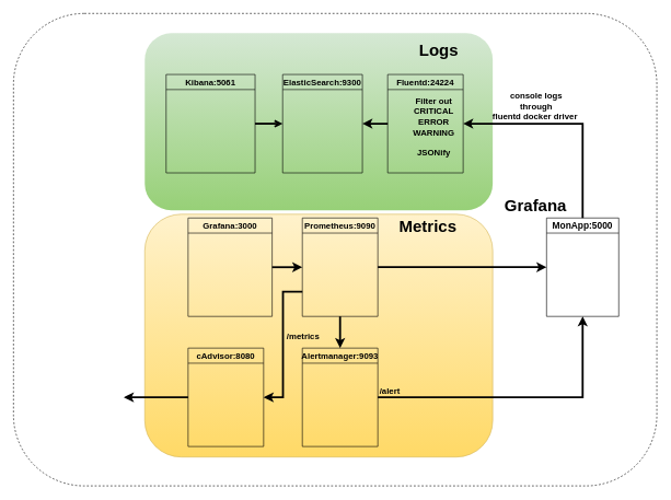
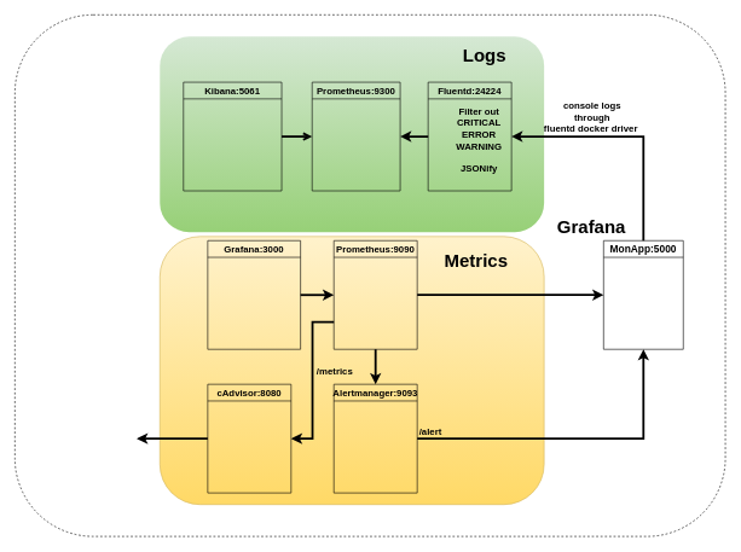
- <mxCell id="12" value="ElasticSearch:9300" style="swimlane;fillColor=none;fontSize=13;fontStyle=1" parent="1" vertex="1"><mxGeometry x="430" y="113" width="121.5" height="150" as="geometry"><mxRectangle x="580" y="250" width="80" height="23" as="alternateBounds" /></mxGeometry></mxCell>
+ <mxCell id="12" value="Prometheus:9300" style="swimlane;fillColor=none;fontSize=13;fontStyle=1" parent="1" vertex="1"><mxGeometry x="430" y="113" width="121.5" height="150" as="geometry"><mxRectangle x="580" y="250" width="80" height="23" as="alternateBounds" /></mxGeometry></mxCell>
- <mxCell id="35" value="Metrics&amp;nbsp;" style="text;html=1;strokeColor=none;fillColor=none;align=center;verticalAlign=middle;whiteSpace=wrap;rounded=0;labelBackgroundColor=none;fontSize=25;fontStyle=1" parent="1" vertex="1"><mxGeometry x="585" y="328" width="140" height="30" as="geometry" /></mxCell>
+ <mxCell id="35" value="Metrics&amp;nbsp;" style="text;html=1;strokeColor=none;fillColor=none;align=center;verticalAlign=middle;whiteSpace=wrap;rounded=0;labelBackgroundColor=none;fontSize=25;fontStyle=1" parent="1" vertex="1"><mxGeometry x="590" y="343" width="140" height="30" as="geometry" /></mxCell>
